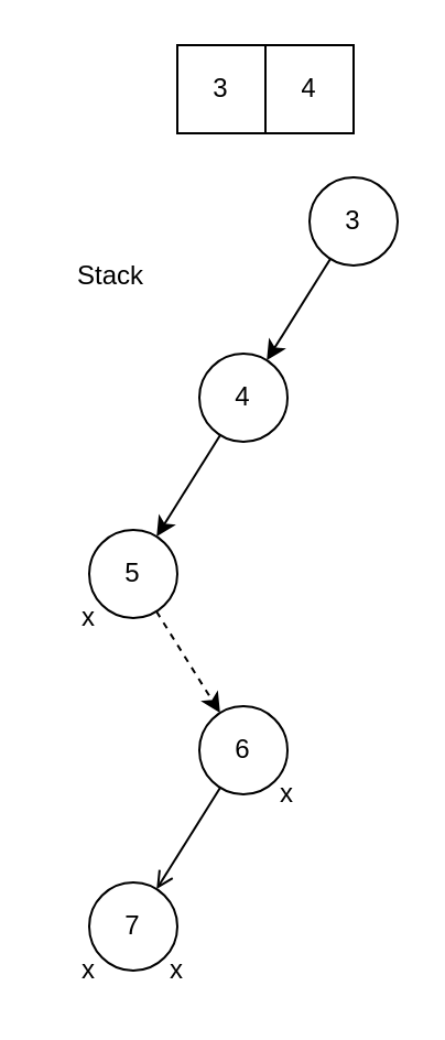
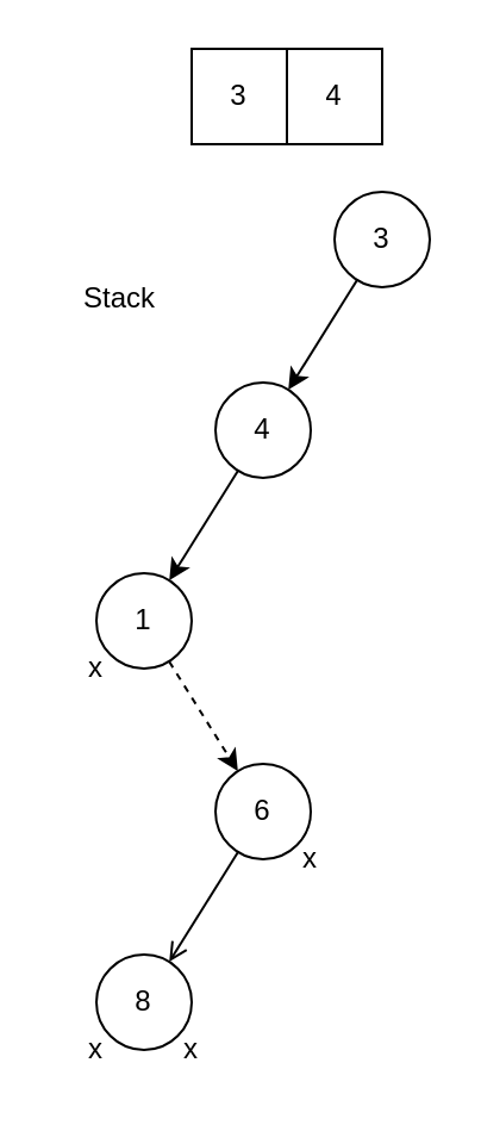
- <mxCell id="6" value="5" style="ellipse;whiteSpace=wrap;html=1;aspect=fixed;fillColor=none;" vertex="1" parent="1"><mxGeometry x="40" y="240" width="40" height="40" as="geometry" /></mxCell>
+ <mxCell id="6" value="1" style="ellipse;whiteSpace=wrap;html=1;aspect=fixed;fillColor=none;" vertex="1" parent="1"><mxGeometry x="40" y="240" width="40" height="40" as="geometry" /></mxCell>
- <mxCell id="15" value="7" style="ellipse;whiteSpace=wrap;html=1;aspect=fixed;fillColor=none;" vertex="1" parent="1"><mxGeometry x="40" y="400" width="40" height="40" as="geometry" /></mxCell>
+ <mxCell id="15" value="8" style="ellipse;whiteSpace=wrap;html=1;aspect=fixed;fillColor=none;" vertex="1" parent="1"><mxGeometry x="40" y="400" width="40" height="40" as="geometry" /></mxCell>
